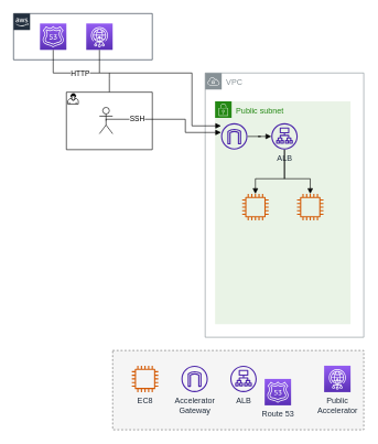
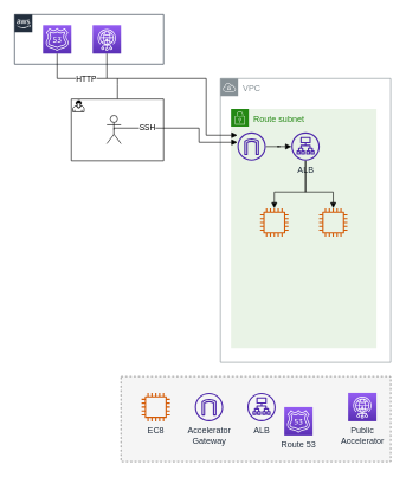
- <mxCell id="5" value="Public subnet" style="points=[[0,0],[0.25,0],[0.5,0],[0.75,0],[1,0],[1,0.25],[1,0.5],[1,0.75],[1,1],[0.75,1],[0.5,1],[0.25,1],[0,1],[0,0.75],[0,0.5],[0,0.25]];outlineConnect=0;gradientColor=none;html=1;whiteSpace=wrap;fontSize=12;fontStyle=0;container=1;pointerEvents=0;collapsible=0;recursiveResize=0;shape=mxgraph.aws4.group;grIcon=mxgraph.aws4.group_security_group;grStroke=0;strokeColor=#248814;fillColor=#E9F3E6;verticalAlign=top;align=left;spacingLeft=30;fontColor=#248814;dashed=0;" vertex="1" parent="1"><mxGeometry x="325" y="153" width="205" height="337" as="geometry" /></mxCell>
+ <mxCell id="5" value="Route subnet" style="points=[[0,0],[0.25,0],[0.5,0],[0.75,0],[1,0],[1,0.25],[1,0.5],[1,0.75],[1,1],[0.75,1],[0.5,1],[0.25,1],[0,1],[0,0.75],[0,0.5],[0,0.25]];outlineConnect=0;gradientColor=none;html=1;whiteSpace=wrap;fontSize=12;fontStyle=0;container=1;pointerEvents=0;collapsible=0;recursiveResize=0;shape=mxgraph.aws4.group;grIcon=mxgraph.aws4.group_security_group;grStroke=0;strokeColor=#248814;fillColor=#E9F3E6;verticalAlign=top;align=left;spacingLeft=30;fontColor=#248814;dashed=0;" vertex="1" parent="1"><mxGeometry x="325" y="153" width="205" height="337" as="geometry" /></mxCell>
